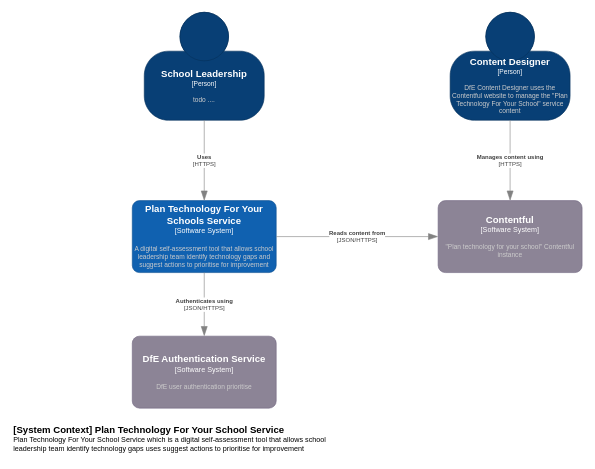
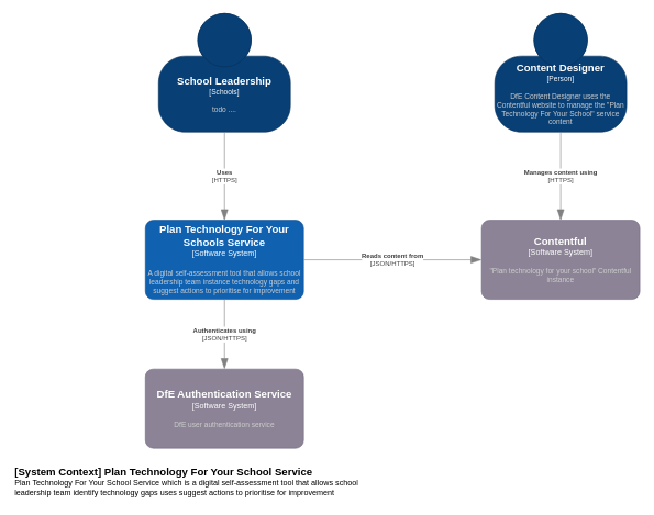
- <mxCell id="9" value="&lt;font style=&quot;font-size: 16px&quot;&gt;&lt;b&gt;School Leadership&lt;/b&gt;&lt;/font&gt;&lt;div&gt;[Person]&lt;/div&gt;&lt;br&gt;&lt;div&gt;&lt;font style=&quot;font-size: 11px&quot;&gt;&lt;font color=&quot;#cccccc&quot;&gt;todo ....&lt;/font&gt;&lt;/div&gt;" style="html=1;fontSize=11;dashed=0;whiteSpace=wrap;fillColor=#083F75;strokeColor=#06315C;fontColor=#ffffff;shape=mxgraph.c4.person2;align=center;metaEdit=1;points=[[0.5,0,0],[1,0.5,0],[1,0.75,0],[0.75,1,0],[0.5,1,0],[0.25,1,0],[0,0.75,0],[0,0.5,0]];resizable=0;" parent="1" vertex="1"><mxGeometry x="240" y="20" width="200" height="180" as="geometry" /></mxCell>
+ <mxCell id="9" value="&lt;font style=&quot;font-size: 16px&quot;&gt;&lt;b&gt;School Leadership&lt;/b&gt;&lt;/font&gt;&lt;div&gt;[Schools]&lt;/div&gt;&lt;br&gt;&lt;div&gt;&lt;font style=&quot;font-size: 11px&quot;&gt;&lt;font color=&quot;#cccccc&quot;&gt;todo ....&lt;/font&gt;&lt;/div&gt;" style="html=1;fontSize=11;dashed=0;whiteSpace=wrap;fillColor=#083F75;strokeColor=#06315C;fontColor=#ffffff;shape=mxgraph.c4.person2;align=center;metaEdit=1;points=[[0.5,0,0],[1,0.5,0],[1,0.75,0],[0.75,1,0],[0.5,1,0],[0.25,1,0],[0,0.75,0],[0,0.5,0]];resizable=0;" parent="1" vertex="1"><mxGeometry x="240" y="20" width="200" height="180" as="geometry" /></mxCell>
- <mxCell id="6" value="&lt;font style=&quot;font-size: 16px&quot;&gt;&lt;b&gt;Plan Technology For Your Schools Service&lt;/b&gt;&lt;/font&gt;&lt;div&gt;[Software System]&lt;/div&gt;&lt;br&gt;&lt;div&gt;&lt;font style=&quot;font-size: 11px&quot;&gt;&lt;font color=&quot;#cccccc&quot;&gt;A digital self-assessment tool that allows school leadership team identify technology gaps and suggest actions to prioritise for improvement&lt;/font&gt;&lt;/div&gt;" style="rounded=1;whiteSpace=wrap;html=1;labelBackgroundColor=none;fillColor=#1061B0;fontColor=#ffffff;align=center;arcSize=10;strokeColor=#0D5091;metaEdit=1;resizable=0;points=[[0.25,0,0],[0.5,0,0],[0.75,0,0],[1,0.25,0],[1,0.5,0],[1,0.75,0],[0.75,1,0],[0.5,1,0],[0.25,1,0],[0,0.75,0],[0,0.5,0],[0,0.25,0]];" parent="1" vertex="1"><mxGeometry x="220" y="334" width="240" height="120" as="geometry" /></mxCell>
+ <mxCell id="6" value="&lt;font style=&quot;font-size: 16px&quot;&gt;&lt;b&gt;Plan Technology For Your Schools Service&lt;/b&gt;&lt;/font&gt;&lt;div&gt;[Software System]&lt;/div&gt;&lt;br&gt;&lt;div&gt;&lt;font style=&quot;font-size: 11px&quot;&gt;&lt;font color=&quot;#cccccc&quot;&gt;A digital self-assessment tool that allows school leadership team instance technology gaps and suggest actions to prioritise for improvement&lt;/font&gt;&lt;/div&gt;" style="rounded=1;whiteSpace=wrap;html=1;labelBackgroundColor=none;fillColor=#1061B0;fontColor=#ffffff;align=center;arcSize=10;strokeColor=#0D5091;metaEdit=1;resizable=0;points=[[0.25,0,0],[0.5,0,0],[0.75,0,0],[1,0.25,0],[1,0.5,0],[1,0.75,0],[0.75,1,0],[0.5,1,0],[0.25,1,0],[0,0.75,0],[0,0.5,0],[0,0.25,0]];" parent="1" vertex="1"><mxGeometry x="220" y="334" width="240" height="120" as="geometry" /></mxCell>
- <mxCell id="5" value="&lt;font style=&quot;font-size: 16px&quot;&gt;&lt;b&gt;DfE Authentication Service&lt;/b&gt;&lt;/font&gt;&lt;div&gt;[Software System]&lt;/div&gt;&lt;br&gt;&lt;div&gt;&lt;font style=&quot;font-size: 11px&quot;&gt;&lt;font color=&quot;#cccccc&quot;&gt;DfE user authentication prioritise&lt;/font&gt;&lt;/div&gt;" style="rounded=1;whiteSpace=wrap;html=1;labelBackgroundColor=none;fillColor=#8C8496;fontColor=#ffffff;align=center;arcSize=10;strokeColor=#736782;metaEdit=1;resizable=0;points=[[0.25,0,0],[0.5,0,0],[0.75,0,0],[1,0.25,0],[1,0.5,0],[1,0.75,0],[0.75,1,0],[0.5,1,0],[0.25,1,0],[0,0.75,0],[0,0.5,0],[0,0.25,0]];" parent="1" vertex="1"><mxGeometry x="220" y="560" width="240" height="120" as="geometry" /></mxCell>
+ <mxCell id="5" value="&lt;font style=&quot;font-size: 16px&quot;&gt;&lt;b&gt;DfE Authentication Service&lt;/b&gt;&lt;/font&gt;&lt;div&gt;[Software System]&lt;/div&gt;&lt;br&gt;&lt;div&gt;&lt;font style=&quot;font-size: 11px&quot;&gt;&lt;font color=&quot;#cccccc&quot;&gt;DfE user authentication service&lt;/font&gt;&lt;/div&gt;" style="rounded=1;whiteSpace=wrap;html=1;labelBackgroundColor=none;fillColor=#8C8496;fontColor=#ffffff;align=center;arcSize=10;strokeColor=#736782;metaEdit=1;resizable=0;points=[[0.25,0,0],[0.5,0,0],[0.75,0,0],[1,0.25,0],[1,0.5,0],[1,0.75,0],[0.75,1,0],[0.5,1,0],[0.25,1,0],[0,0.75,0],[0,0.5,0],[0,0.25,0]];" parent="1" vertex="1"><mxGeometry x="220" y="560" width="240" height="120" as="geometry" /></mxCell>
